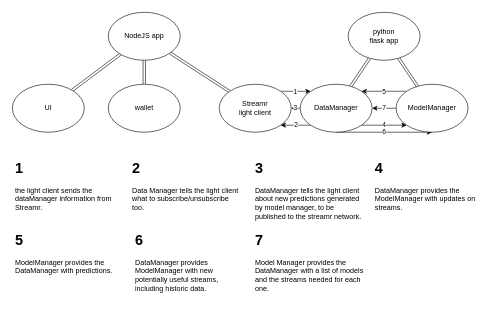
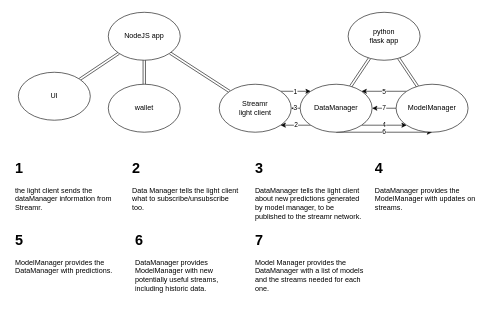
- <mxCell id="6" value="UI" style="ellipse;whiteSpace=wrap;html=1;" vertex="1" parent="1"><mxGeometry x="20" y="140" width="120" height="80" as="geometry" /></mxCell>
+ <mxCell id="6" value="UI" style="ellipse;whiteSpace=wrap;html=1;" vertex="1" parent="1"><mxGeometry x="30" y="120" width="120" height="80" as="geometry" /></mxCell>
